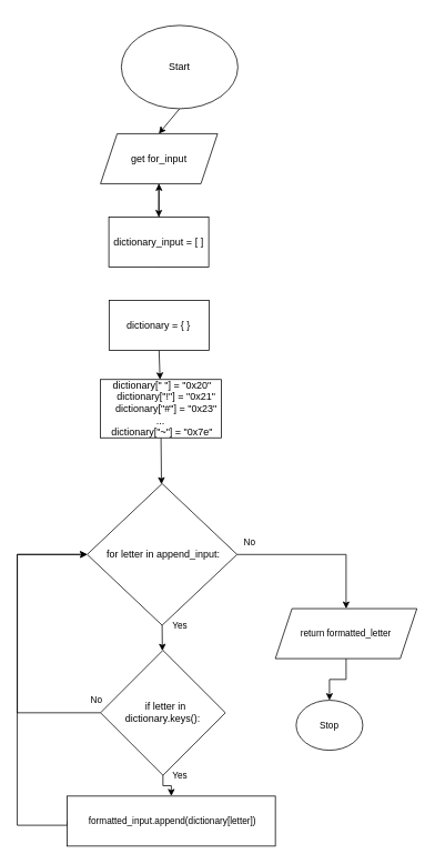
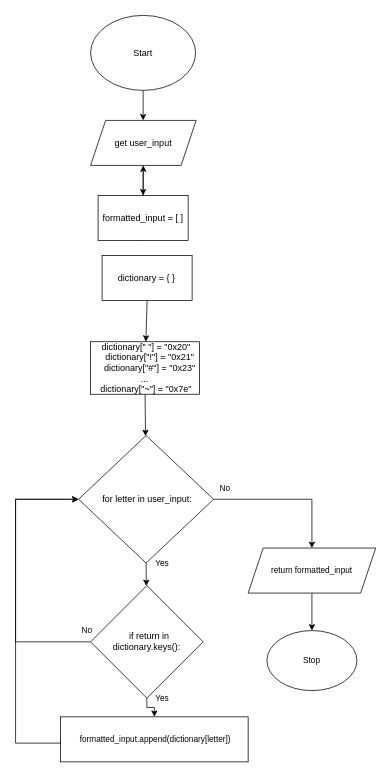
- <mxCell id="3" value="Start" style="ellipse;whiteSpace=wrap;html=1;" parent="1" vertex="1"><mxGeometry x="145" y="30" width="140" height="100" as="geometry" /></mxCell>
+ <mxCell id="3" value="Start" style="ellipse;whiteSpace=wrap;html=1;" parent="1" vertex="1"><mxGeometry x="120" y="20" width="140" height="100" as="geometry" /></mxCell>
- <mxCell id="7" value="get for_input" style="shape=parallelogram;perimeter=parallelogramPerimeter;whiteSpace=wrap;html=1;fixedSize=1;" parent="1" vertex="1"><mxGeometry x="120" y="160" width="140.63" height="60" as="geometry" /></mxCell>
+ <mxCell id="7" value="get user_input" style="shape=parallelogram;perimeter=parallelogramPerimeter;whiteSpace=wrap;html=1;fixedSize=1;" parent="1" vertex="1"><mxGeometry x="120" y="160" width="140.63" height="60" as="geometry" /></mxCell>
- <mxCell id="9" value="dictionary_input = [ ]" style="rounded=0;whiteSpace=wrap;html=1;" vertex="1" parent="1"><mxGeometry x="130" y="260" width="120" height="60" as="geometry" /></mxCell>
+ <mxCell id="9" value="formatted_input = [ ]" style="rounded=0;whiteSpace=wrap;html=1;" vertex="1" parent="1"><mxGeometry x="130" y="260" width="120" height="60" as="geometry" /></mxCell>
- <mxCell id="11" value="dictionary = { }" style="rounded=0;whiteSpace=wrap;html=1;" vertex="1" parent="1"><mxGeometry x="130.32" y="360" width="120" height="60" as="geometry" /></mxCell>
+ <mxCell id="11" value="dictionary = { }" style="rounded=0;whiteSpace=wrap;html=1;" vertex="1" parent="1"><mxGeometry x="135.32" y="340" width="120" height="60" as="geometry" /></mxCell>
- <mxCell id="16" value="&amp;nbsp;for letter in append_input:" style="rhombus;whiteSpace=wrap;html=1;" vertex="1" parent="1"><mxGeometry x="104" y="580" width="180" height="170" as="geometry" /></mxCell>
+ <mxCell id="16" value="&amp;nbsp;for letter in user_input:" style="rhombus;whiteSpace=wrap;html=1;" vertex="1" parent="1"><mxGeometry x="104" y="580" width="180" height="170" as="geometry" /></mxCell>
- <mxCell id="23" value="return formatted_letter" style="shape=parallelogram;perimeter=parallelogramPerimeter;whiteSpace=wrap;html=1;fixedSize=1;fontFamily=Helvetica;fontSize=11;fontColor=default;" vertex="1" parent="1"><mxGeometry x="330" y="730" width="170" height="60" as="geometry" /></mxCell>
+ <mxCell id="23" value="return formatted_input" style="shape=parallelogram;perimeter=parallelogramPerimeter;whiteSpace=wrap;html=1;fixedSize=1;fontFamily=Helvetica;fontSize=11;fontColor=default;" vertex="1" parent="1"><mxGeometry x="330" y="730" width="170" height="60" as="geometry" /></mxCell>
- <mxCell id="19" value="&amp;nbsp; if letter in dictionary.keys():" style="rhombus;whiteSpace=wrap;html=1;" vertex="1" parent="1"><mxGeometry x="120" y="780" width="150" height="150" as="geometry" /></mxCell>
+ <mxCell id="19" value="&amp;nbsp; if return in dictionary.keys():" style="rhombus;whiteSpace=wrap;html=1;" vertex="1" parent="1"><mxGeometry x="120" y="780" width="150" height="150" as="geometry" /></mxCell>
- <mxCell id="6" value="Stop" style="ellipse;whiteSpace=wrap;html=1;fontFamily=Helvetica;fontSize=11;fontColor=default;" parent="1" vertex="1"><mxGeometry x="355" y="840" width="80" height="60" as="geometry" /></mxCell>
+ <mxCell id="6" value="Stop" style="ellipse;whiteSpace=wrap;html=1;fontFamily=Helvetica;fontSize=11;fontColor=default;" parent="1" vertex="1"><mxGeometry x="355" y="840" width="120" height="80" as="geometry" /></mxCell>
